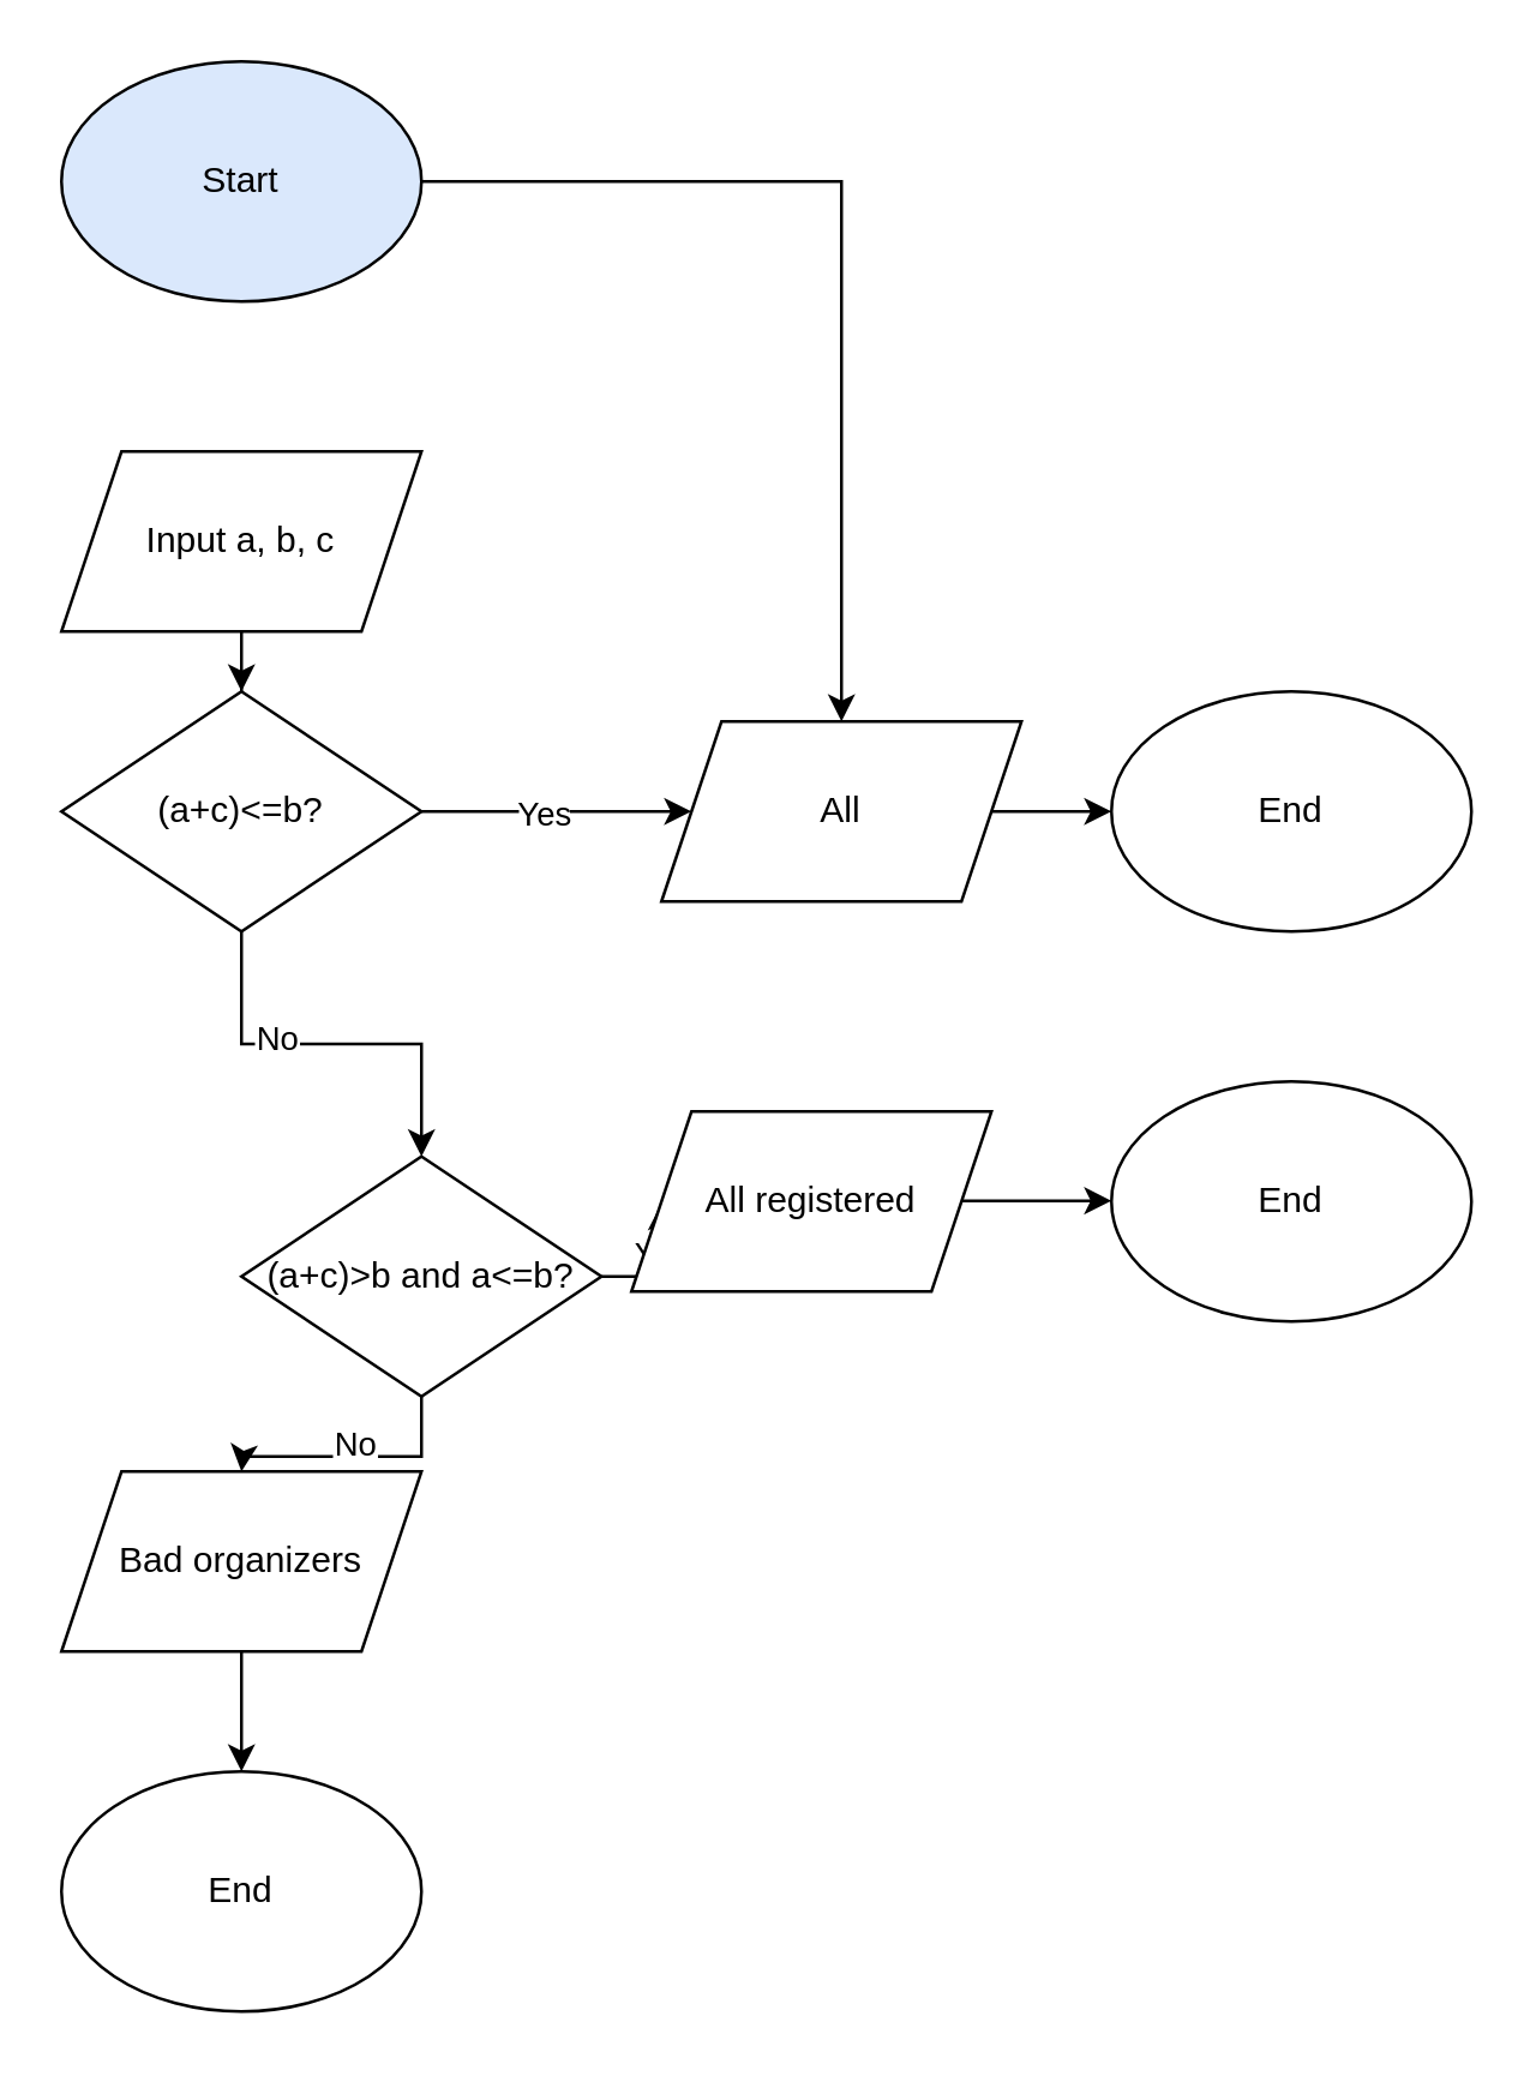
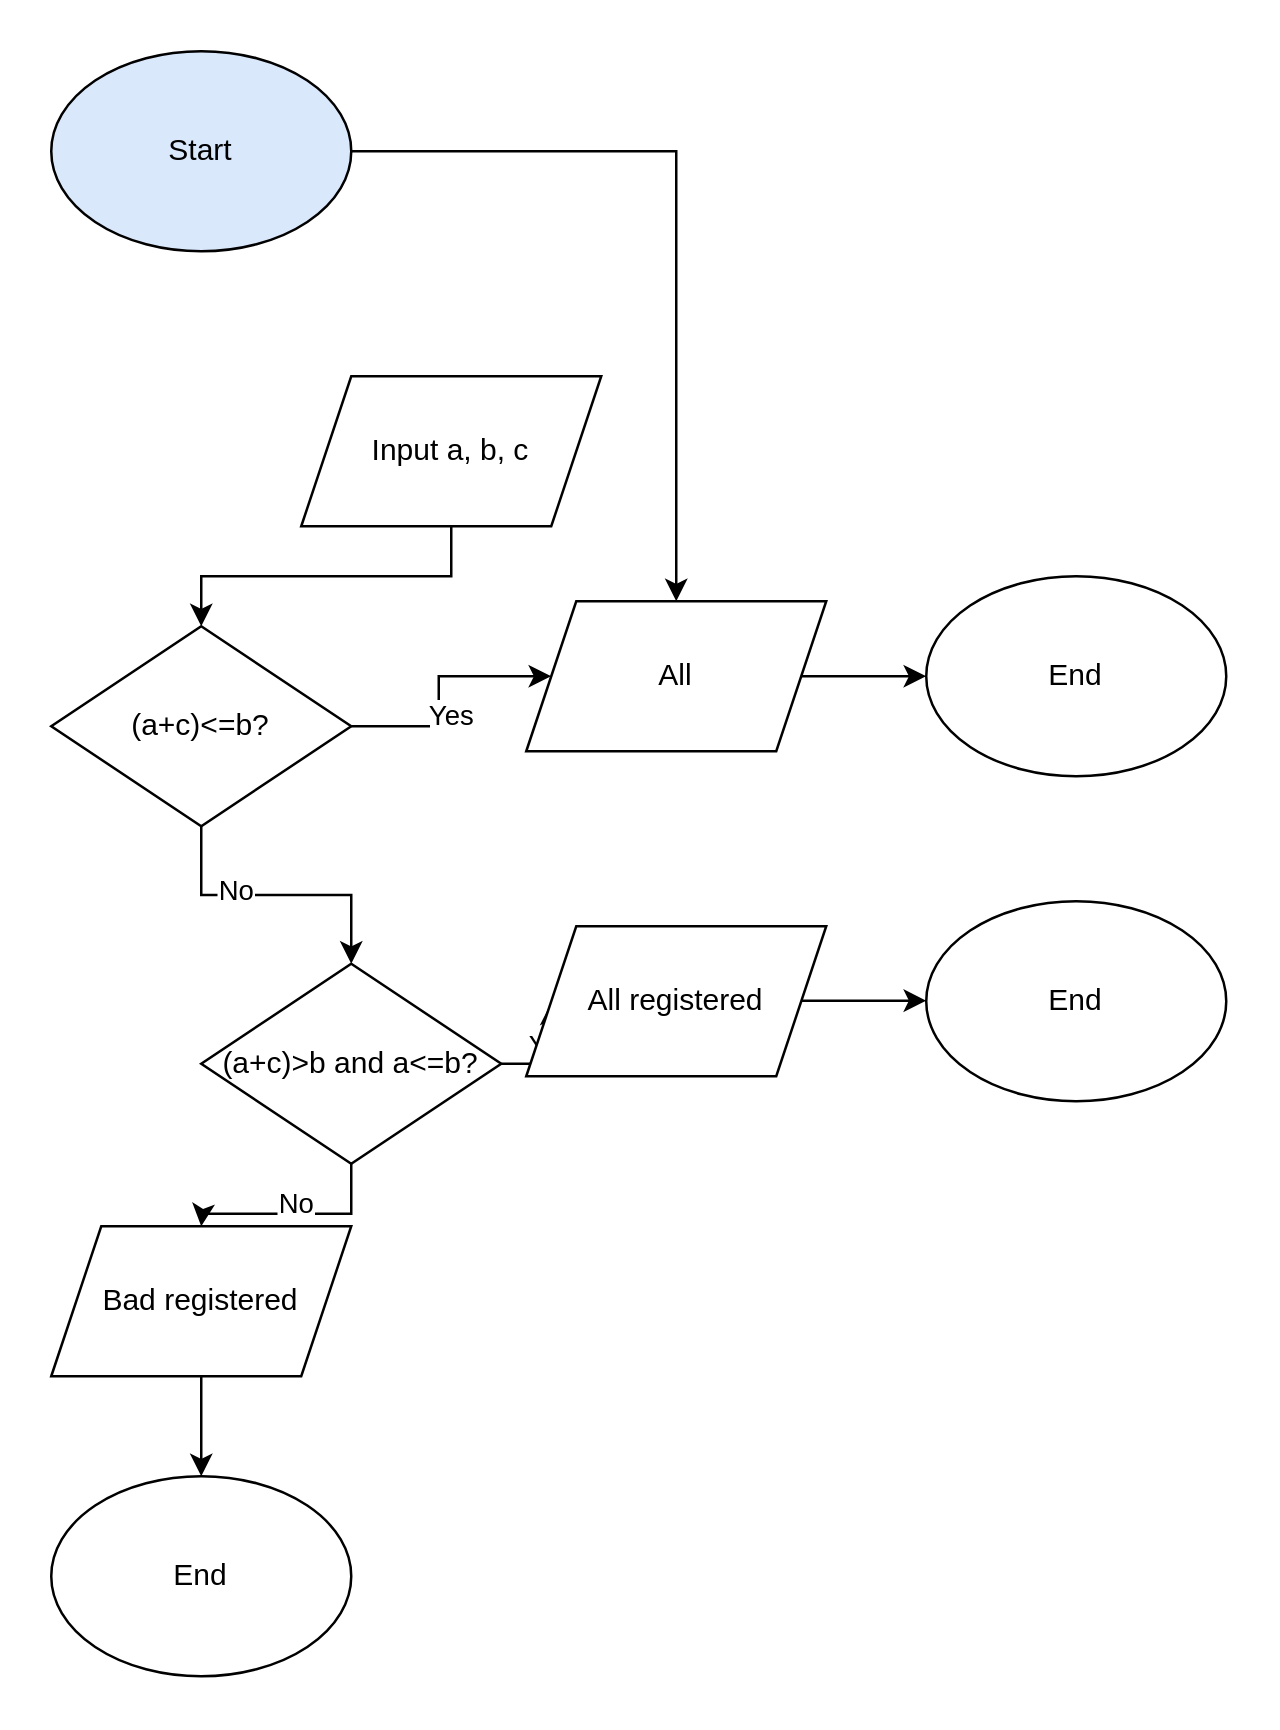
- <mxCell id="5" value="Input a, b, c" style="shape=parallelogram;perimeter=parallelogramPerimeter;whiteSpace=wrap;html=1;fixedSize=1;" vertex="1" parent="1"><mxGeometry x="20" y="150" width="120" height="60" as="geometry" /></mxCell>
+ <mxCell id="5" value="Input a, b, c" style="shape=parallelogram;perimeter=parallelogramPerimeter;whiteSpace=wrap;html=1;fixedSize=1;" vertex="1" parent="1"><mxGeometry x="120" y="150" width="120" height="60" as="geometry" /></mxCell>
- <mxCell id="10" value="(a+c)&amp;lt;=b?" style="rhombus;whiteSpace=wrap;html=1;" vertex="1" parent="1"><mxGeometry x="20" y="230" width="120" height="80" as="geometry" /></mxCell>
+ <mxCell id="10" value="(a+c)&amp;lt;=b?" style="rhombus;whiteSpace=wrap;html=1;" vertex="1" parent="1"><mxGeometry x="20" y="250" width="120" height="80" as="geometry" /></mxCell>
- <mxCell id="13" value="All" style="shape=parallelogram;perimeter=parallelogramPerimeter;whiteSpace=wrap;html=1;fixedSize=1;" vertex="1" parent="1"><mxGeometry x="220" y="240" width="120" height="60" as="geometry" /></mxCell>
+ <mxCell id="13" value="All" style="shape=parallelogram;perimeter=parallelogramPerimeter;whiteSpace=wrap;html=1;fixedSize=1;" vertex="1" parent="1"><mxGeometry x="210" y="240" width="120" height="60" as="geometry" /></mxCell>
- <mxCell id="23" value="Bad organizers" style="shape=parallelogram;perimeter=parallelogramPerimeter;whiteSpace=wrap;html=1;fixedSize=1;" vertex="1" parent="1"><mxGeometry x="20" y="490" width="120" height="60" as="geometry" /></mxCell>
+ <mxCell id="23" value="Bad registered" style="shape=parallelogram;perimeter=parallelogramPerimeter;whiteSpace=wrap;html=1;fixedSize=1;" vertex="1" parent="1"><mxGeometry x="20" y="490" width="120" height="60" as="geometry" /></mxCell>
